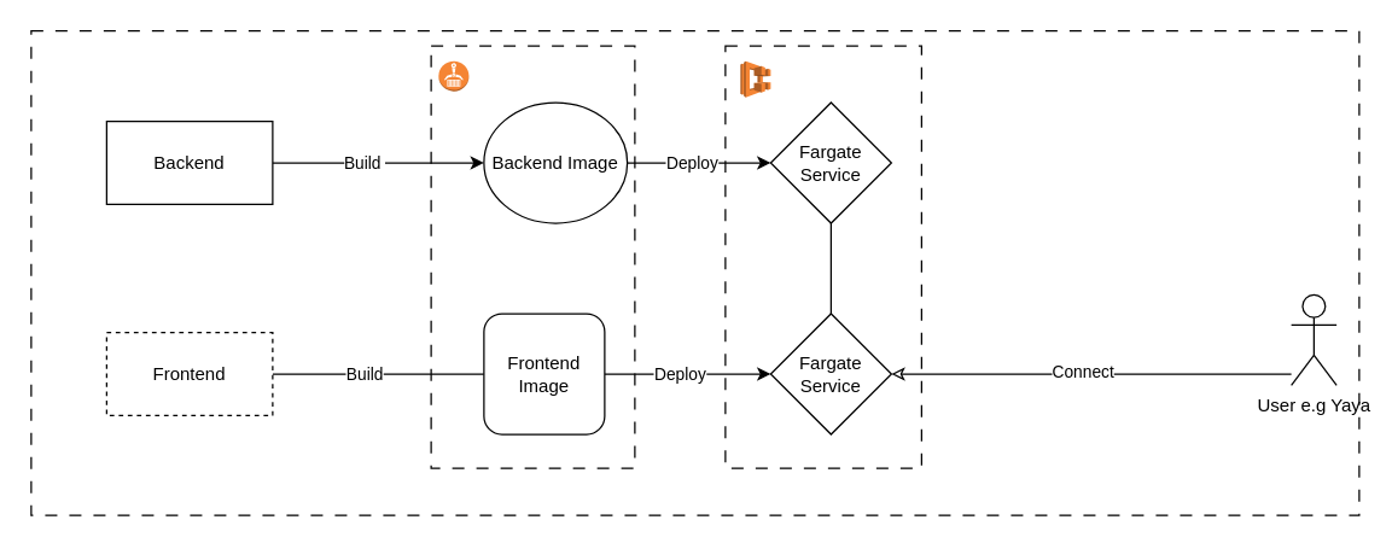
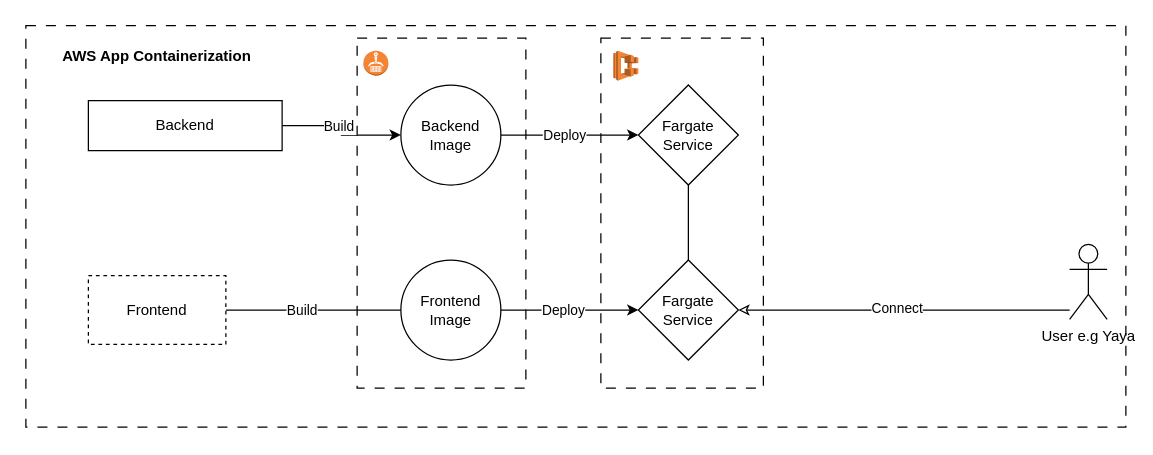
+ <mxCell id="23" value="AWS App Containerization" style="text;html=1;strokeColor=none;fillColor=none;align=center;verticalAlign=middle;whiteSpace=wrap;rounded=0;fontStyle=1" vertex="1" parent="1"><mxGeometry x="45" y="30" width="160" height="30" as="geometry" /></mxCell>
- <mxCell id="7" value="Backend" style="rounded=0;whiteSpace=wrap;html=1;" vertex="1" parent="1"><mxGeometry x="70" y="80" width="110" height="55" as="geometry" /></mxCell>
+ <mxCell id="7" value="Backend" style="rounded=0;whiteSpace=wrap;html=1;" vertex="1" parent="1"><mxGeometry x="70" y="80" width="155" height="40" as="geometry" /></mxCell>
- <mxCell id="4" value="Backend Image" style="ellipse;whiteSpace=wrap;html=1;aspect=fixed;" vertex="1" parent="1"><mxGeometry x="320" y="67.5" width="95" height="80" as="geometry" /></mxCell>
+ <mxCell id="4" value="Backend Image" style="ellipse;whiteSpace=wrap;html=1;aspect=fixed;" vertex="1" parent="1"><mxGeometry x="320" y="67.5" width="80" height="80" as="geometry" /></mxCell>
- <mxCell id="13" value="Frontend Image" style="whiteSpace=wrap;html=1;aspect=fixed;rounded=1;" vertex="1" parent="1"><mxGeometry x="320" y="207.5" width="80" height="80" as="geometry" /></mxCell>
+ <mxCell id="13" value="Frontend Image" style="ellipse;whiteSpace=wrap;html=1;aspect=fixed;" vertex="1" parent="1"><mxGeometry x="320" y="207.5" width="80" height="80" as="geometry" /></mxCell>
